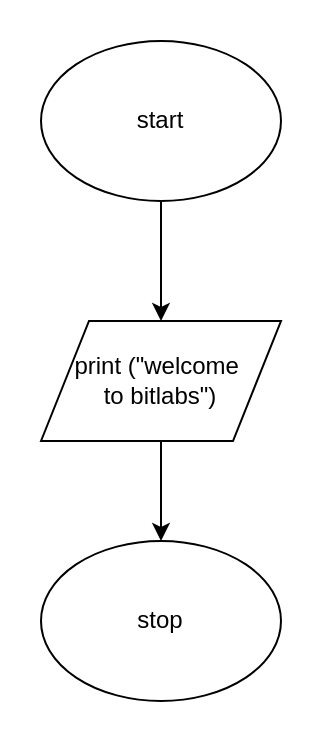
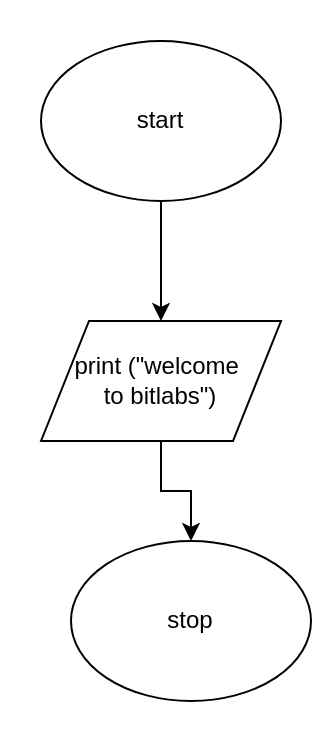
- <mxCell id="7" value="stop" style="ellipse;whiteSpace=wrap;html=1;fontFamily=Helvetica;" vertex="1" parent="1"><mxGeometry x="20" y="270" width="120" height="80" as="geometry" /></mxCell>
+ <mxCell id="7" value="stop" style="ellipse;whiteSpace=wrap;html=1;fontFamily=Helvetica;" vertex="1" parent="1"><mxGeometry x="35" y="270" width="120" height="80" as="geometry" /></mxCell>
